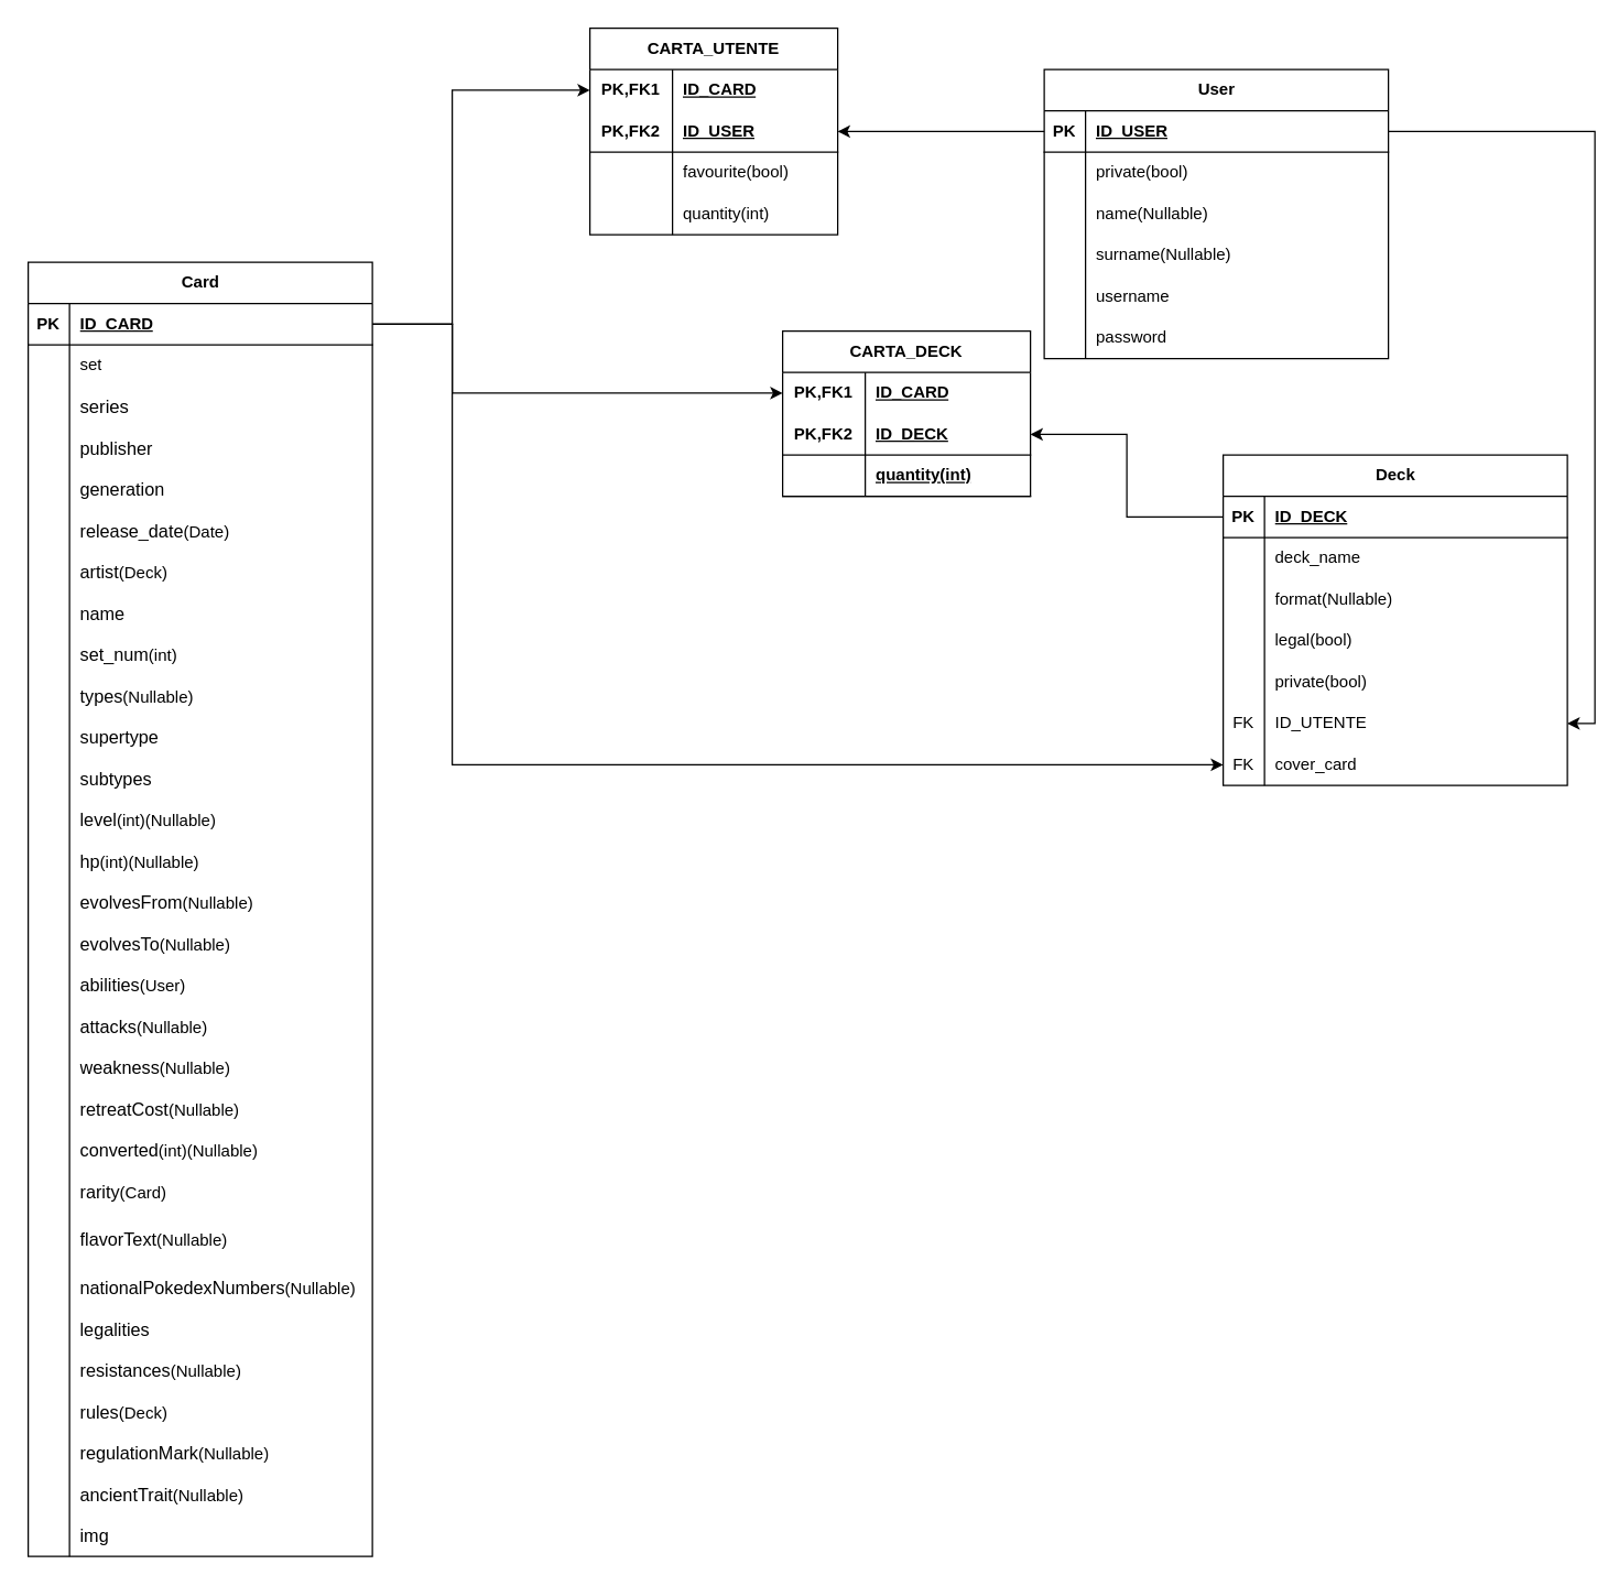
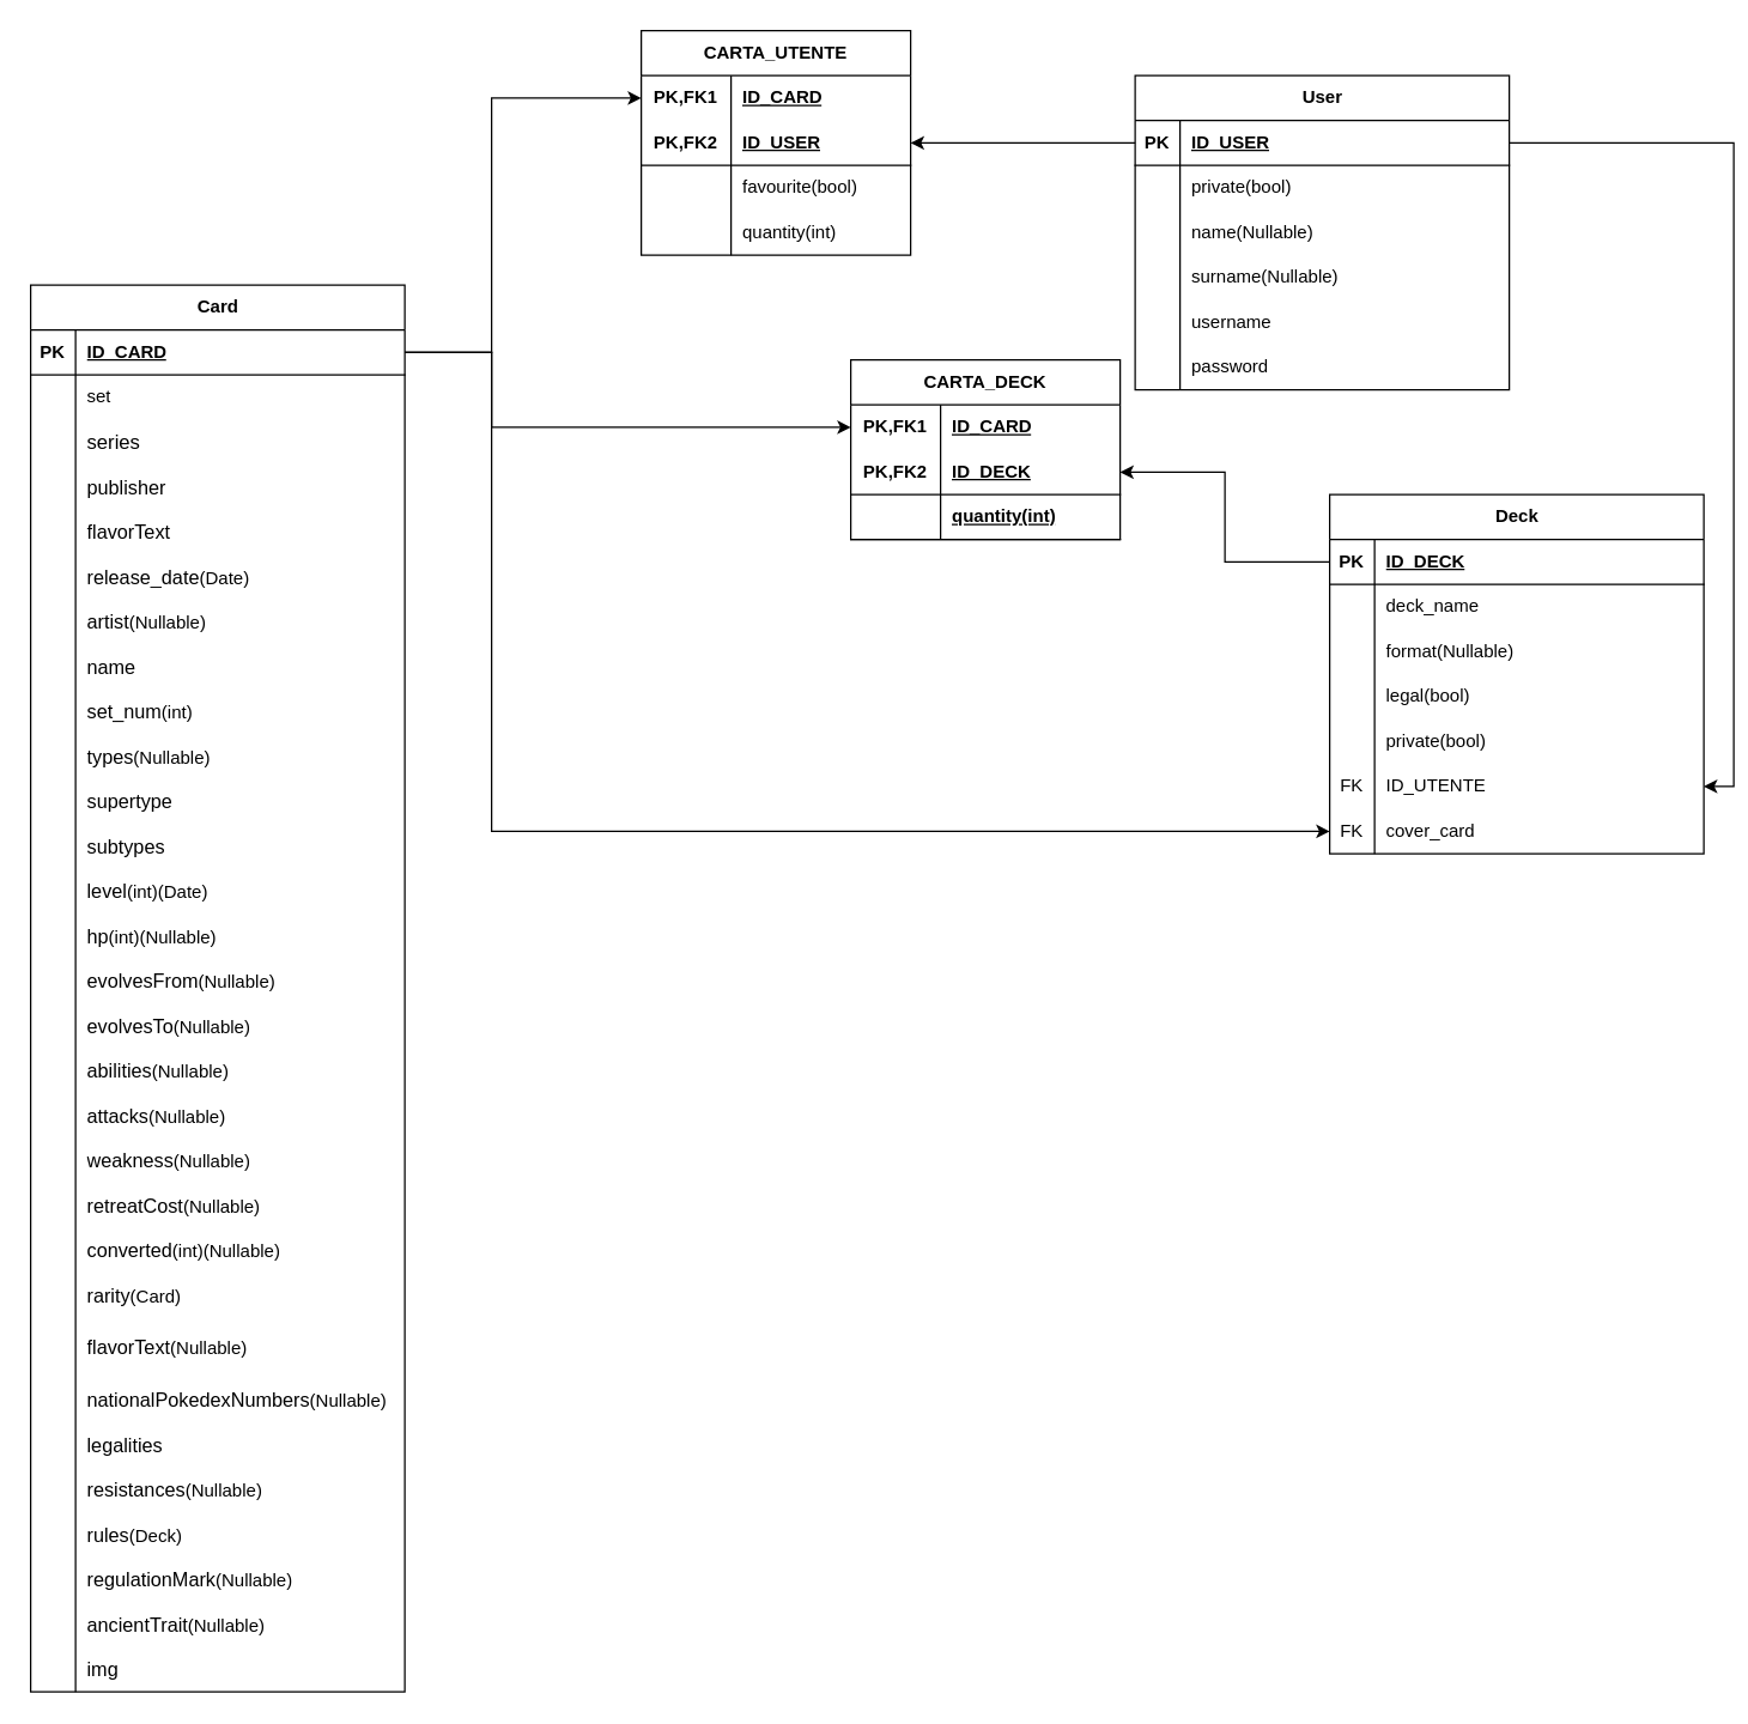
- <mxCell id="86" value="&lt;span style=&quot;font-size:13px;color:#000000;font-weight:normal;text-decoration:none;font-family:'Arial';font-style:normal;text-decoration-skip-ink:none;&quot;&gt;generation&lt;/span&gt;" style="shape=partialRectangle;connectable=0;fillColor=none;top=0;left=0;bottom=0;right=0;align=left;spacingLeft=6;overflow=hidden;whiteSpace=wrap;html=1;" vertex="1" parent="84"><mxGeometry x="30" width="220" height="30" as="geometry"><mxRectangle width="220" height="30" as="alternateBounds" /></mxGeometry></mxCell>
+ <mxCell id="86" value="&lt;span style=&quot;font-size:13px;color:#000000;font-weight:normal;text-decoration:none;font-family:'Arial';font-style:normal;text-decoration-skip-ink:none;&quot;&gt;flavorText&lt;/span&gt;" style="shape=partialRectangle;connectable=0;fillColor=none;top=0;left=0;bottom=0;right=0;align=left;spacingLeft=6;overflow=hidden;whiteSpace=wrap;html=1;" vertex="1" parent="84"><mxGeometry x="30" width="220" height="30" as="geometry"><mxRectangle width="220" height="30" as="alternateBounds" /></mxGeometry></mxCell>
- <mxCell id="92" value="&lt;span style=&quot;font-size:13px;color:#000000;font-weight:normal;text-decoration:none;font-family:'Arial';font-style:normal;text-decoration-skip-ink:none;&quot;&gt;artist&lt;/span&gt;(Deck)" style="shape=partialRectangle;connectable=0;fillColor=none;top=0;left=0;bottom=0;right=0;align=left;spacingLeft=6;overflow=hidden;whiteSpace=wrap;html=1;" vertex="1" parent="90"><mxGeometry x="30" width="220" height="30" as="geometry"><mxRectangle width="220" height="30" as="alternateBounds" /></mxGeometry></mxCell>
+ <mxCell id="92" value="&lt;span style=&quot;font-size:13px;color:#000000;font-weight:normal;text-decoration:none;font-family:'Arial';font-style:normal;text-decoration-skip-ink:none;&quot;&gt;artist&lt;/span&gt;(Nullable)" style="shape=partialRectangle;connectable=0;fillColor=none;top=0;left=0;bottom=0;right=0;align=left;spacingLeft=6;overflow=hidden;whiteSpace=wrap;html=1;" vertex="1" parent="90"><mxGeometry x="30" width="220" height="30" as="geometry"><mxRectangle width="220" height="30" as="alternateBounds" /></mxGeometry></mxCell>
- <mxCell id="110" value="&lt;span style=&quot;font-size:13px;color:#000000;font-weight:normal;text-decoration:none;font-family:'Arial';font-style:normal;text-decoration-skip-ink:none;&quot;&gt;level&lt;/span&gt;(int)(Nullable)" style="shape=partialRectangle;connectable=0;fillColor=none;top=0;left=0;bottom=0;right=0;align=left;spacingLeft=6;overflow=hidden;whiteSpace=wrap;html=1;" vertex="1" parent="108"><mxGeometry x="30" width="220" height="30" as="geometry"><mxRectangle width="220" height="30" as="alternateBounds" /></mxGeometry></mxCell>
+ <mxCell id="110" value="&lt;span style=&quot;font-size:13px;color:#000000;font-weight:normal;text-decoration:none;font-family:'Arial';font-style:normal;text-decoration-skip-ink:none;&quot;&gt;level&lt;/span&gt;(int)(Date)" style="shape=partialRectangle;connectable=0;fillColor=none;top=0;left=0;bottom=0;right=0;align=left;spacingLeft=6;overflow=hidden;whiteSpace=wrap;html=1;" vertex="1" parent="108"><mxGeometry x="30" width="220" height="30" as="geometry"><mxRectangle width="220" height="30" as="alternateBounds" /></mxGeometry></mxCell>
- <mxCell id="122" value="&lt;span style=&quot;font-size:13px;color:#000000;font-weight:normal;text-decoration:none;font-family:'Arial';font-style:normal;text-decoration-skip-ink:none;&quot;&gt;abilities&lt;/span&gt;(User)" style="shape=partialRectangle;connectable=0;fillColor=none;top=0;left=0;bottom=0;right=0;align=left;spacingLeft=6;overflow=hidden;whiteSpace=wrap;html=1;" vertex="1" parent="120"><mxGeometry x="30" width="220" height="30" as="geometry"><mxRectangle width="220" height="30" as="alternateBounds" /></mxGeometry></mxCell>
+ <mxCell id="122" value="&lt;span style=&quot;font-size:13px;color:#000000;font-weight:normal;text-decoration:none;font-family:'Arial';font-style:normal;text-decoration-skip-ink:none;&quot;&gt;abilities&lt;/span&gt;(Nullable)" style="shape=partialRectangle;connectable=0;fillColor=none;top=0;left=0;bottom=0;right=0;align=left;spacingLeft=6;overflow=hidden;whiteSpace=wrap;html=1;" vertex="1" parent="120"><mxGeometry x="30" width="220" height="30" as="geometry"><mxRectangle width="220" height="30" as="alternateBounds" /></mxGeometry></mxCell>
